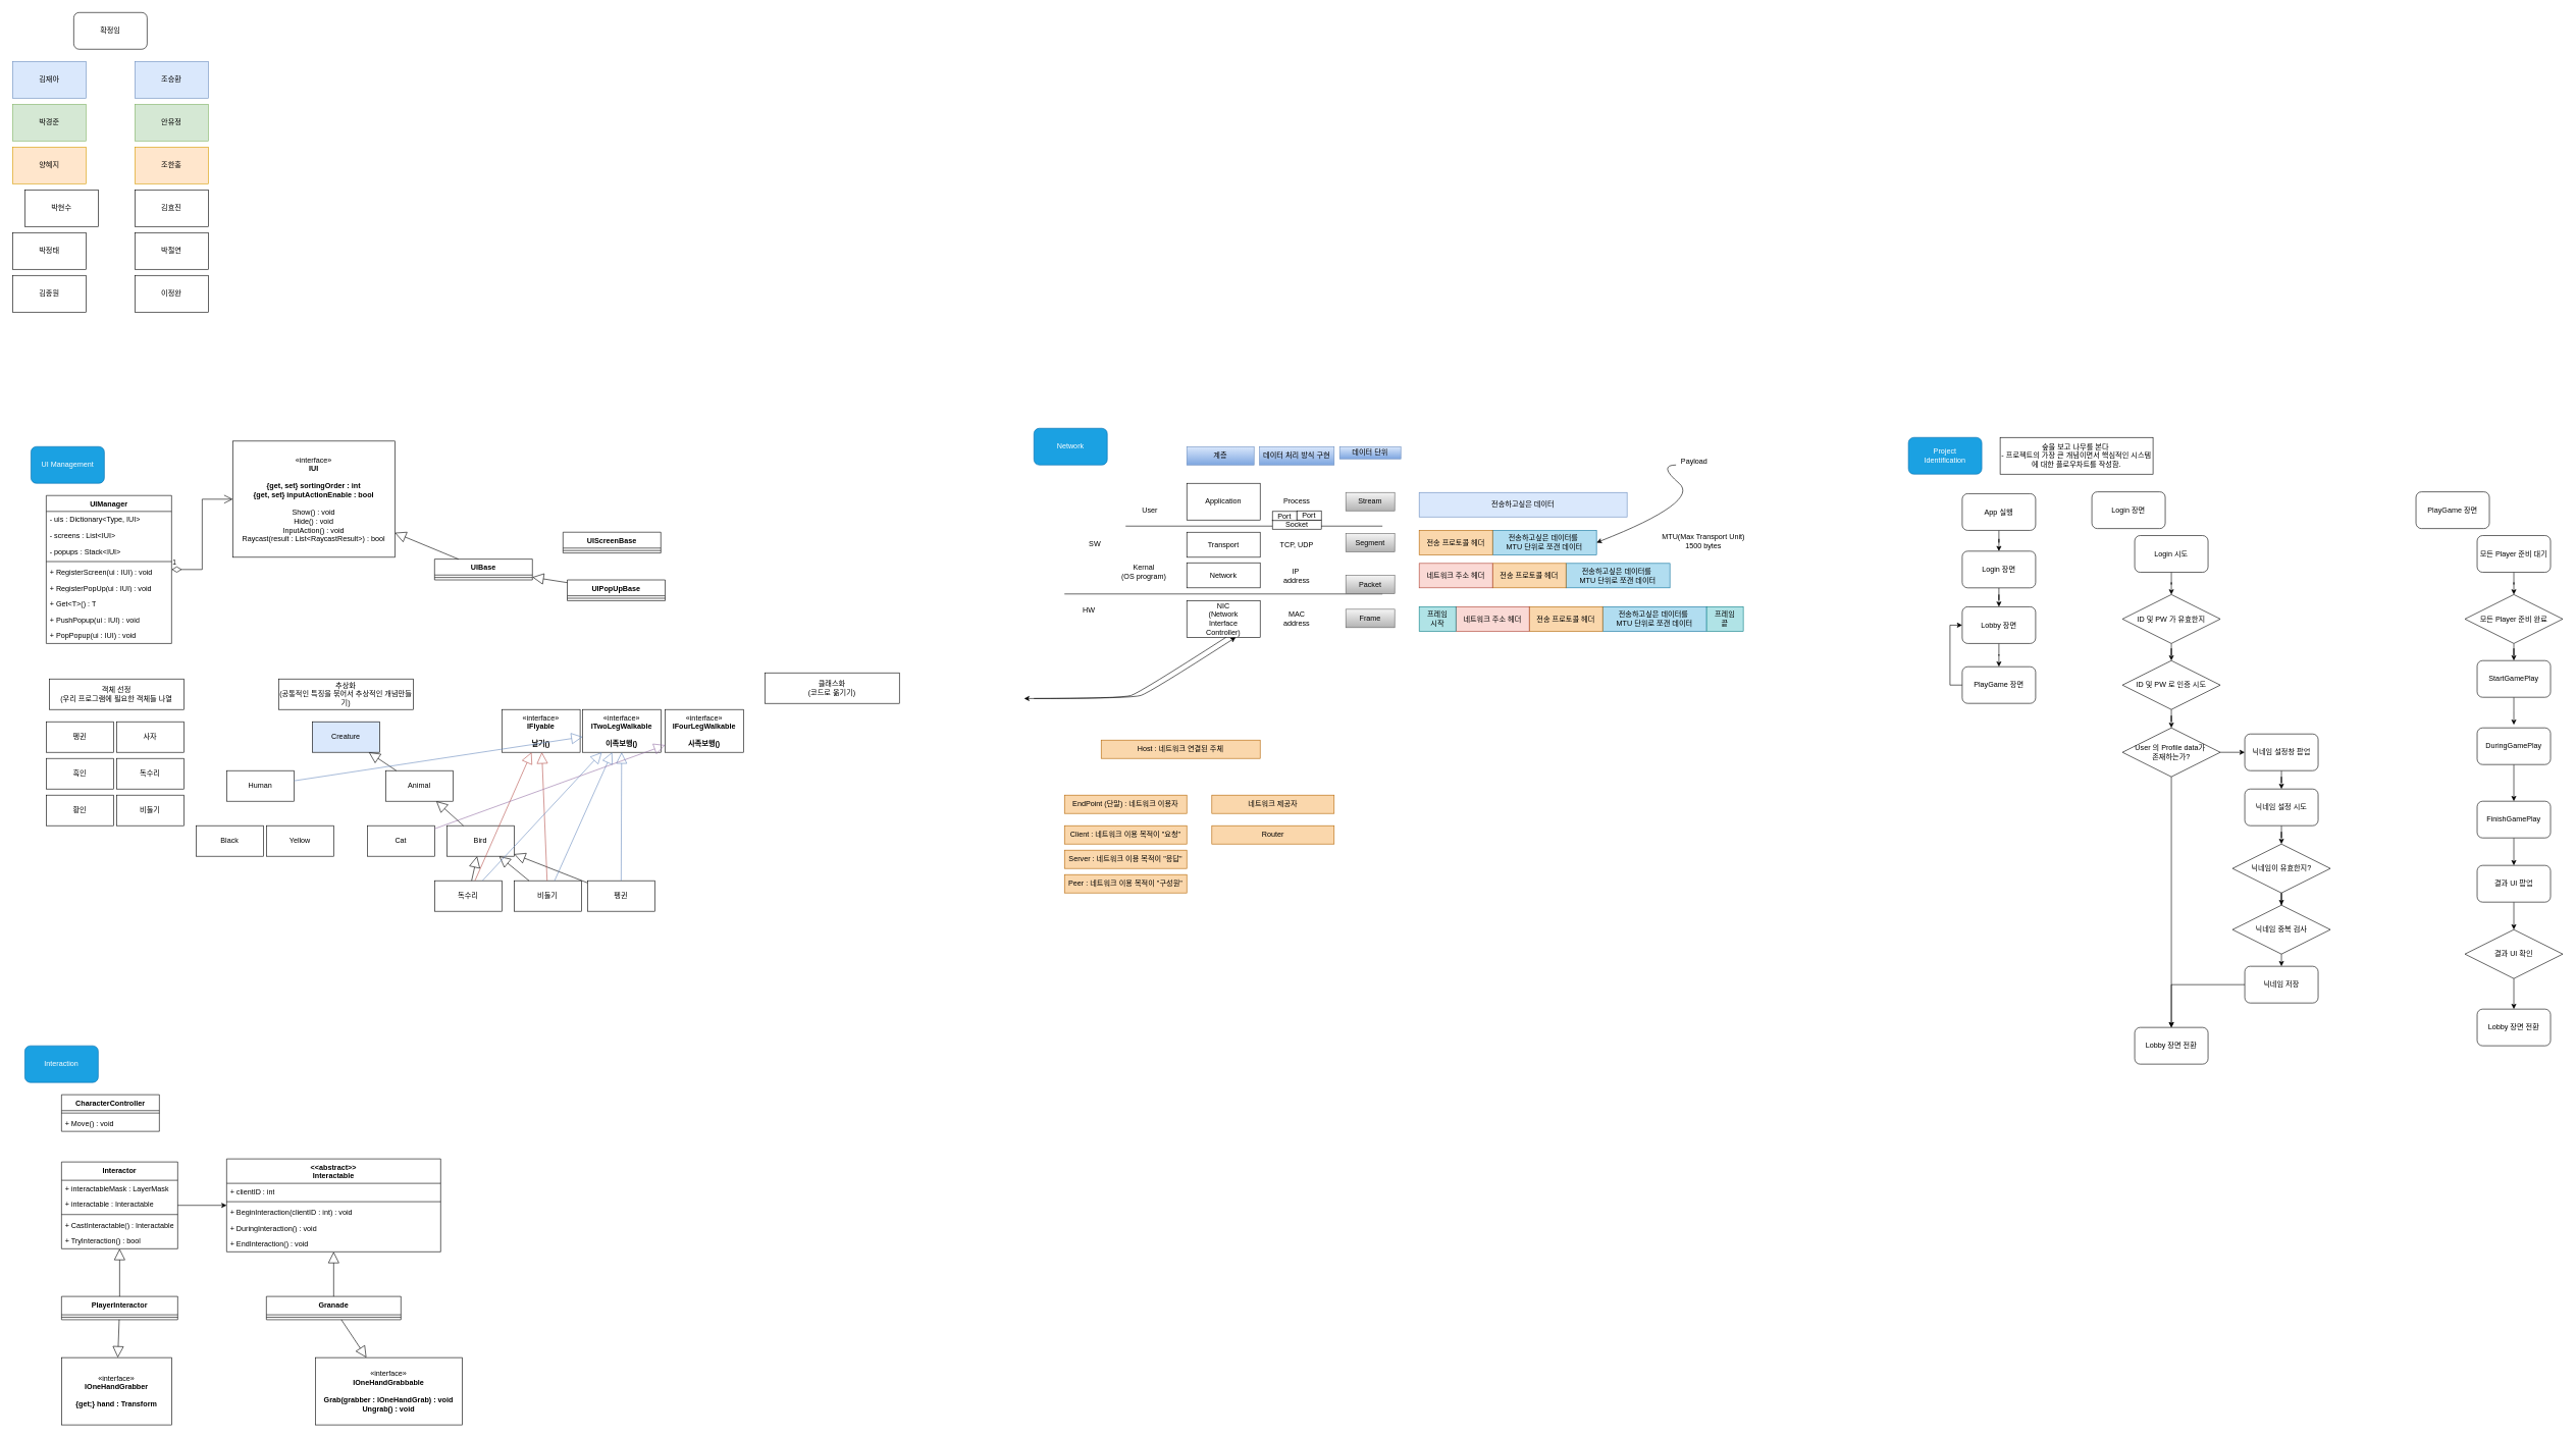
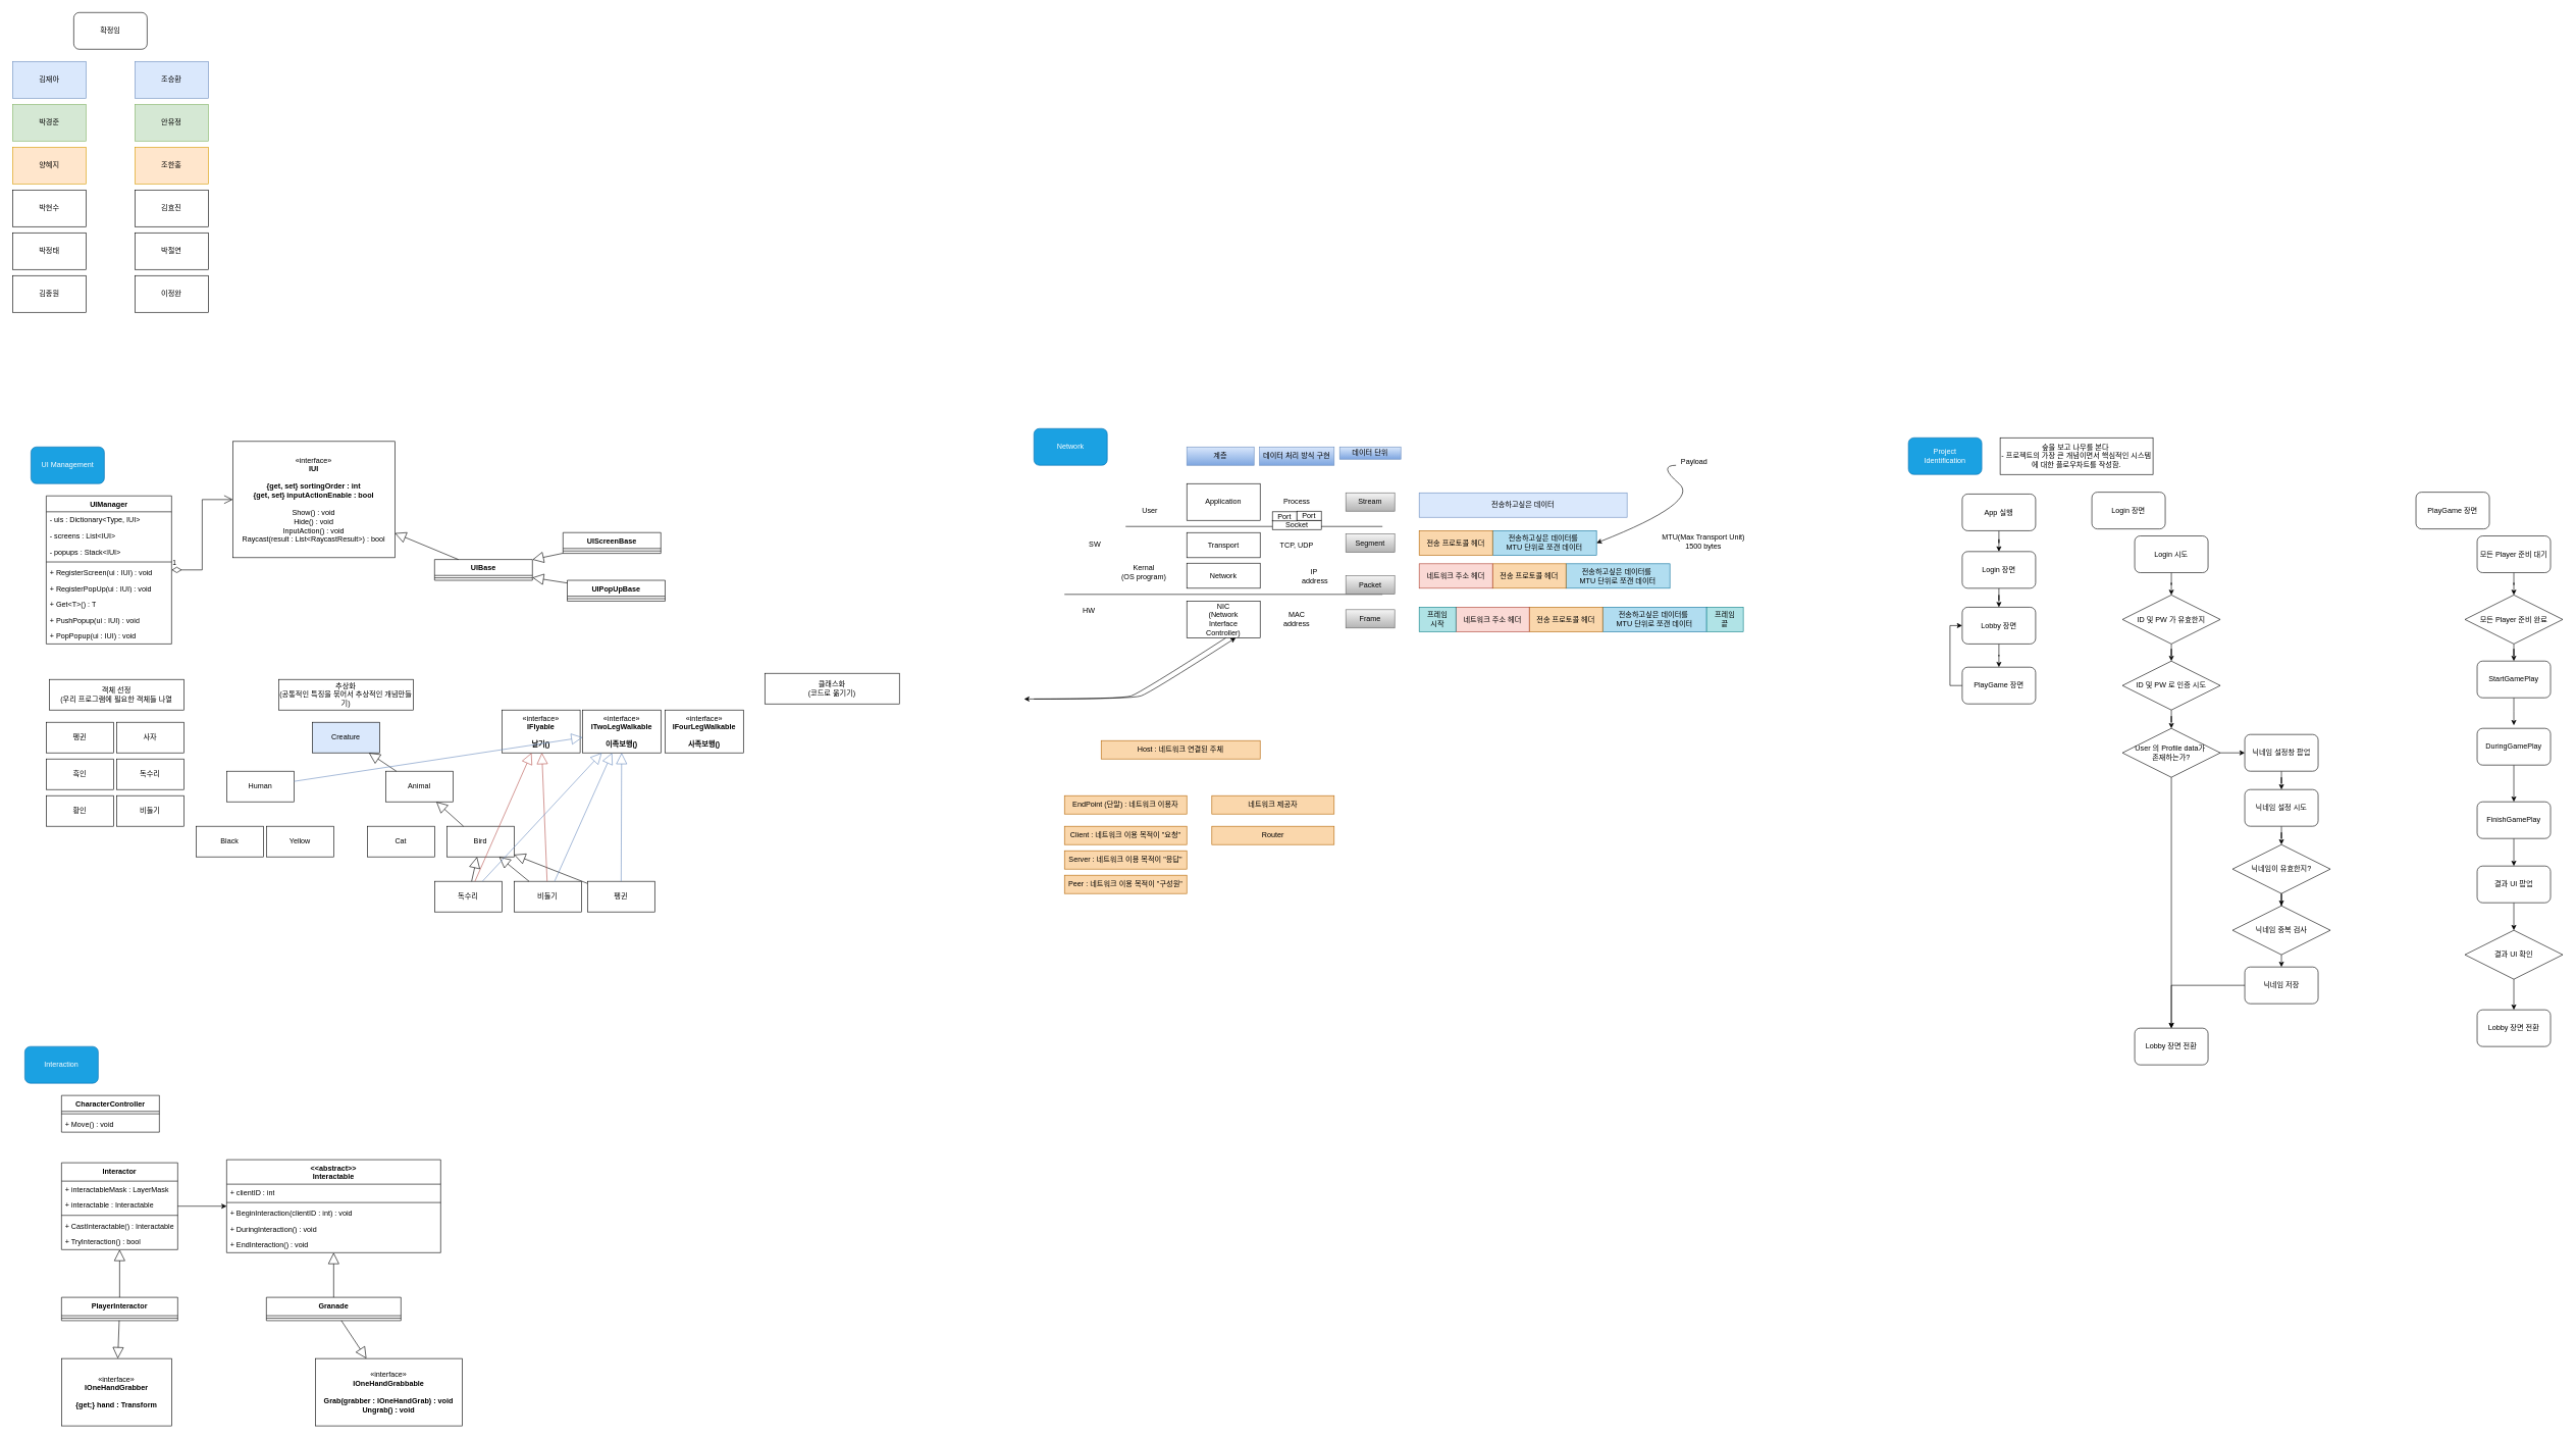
- <mxCell id="8" value="박현수" style="rounded=0;whiteSpace=wrap;html=1;" parent="1" vertex="1"><mxGeometry x="40" y="310" width="120" height="60" as="geometry" /></mxCell>
+ <mxCell id="8" value="박현수" style="rounded=0;whiteSpace=wrap;html=1;" parent="1" vertex="1"><mxGeometry y="310" width="120" height="60" as="geometry" x="20" /></mxCell>
+ <mxCell id="34" value="" style="endArrow=block;endSize=16;endFill=0;html=1;rounded=0;" parent="1" source="16" target="31" edge="1"><mxGeometry width="160" relative="1" as="geometry"><mxPoint x="720" y="941" as="sourcePoint" /><mxPoint x="655" y="941" as="targetPoint" /></mxGeometry></mxCell>
- <mxCell id="82" value="IP&amp;nbsp;&lt;div&gt;address&lt;/div&gt;" style="text;html=1;align=center;verticalAlign=middle;whiteSpace=wrap;rounded=0;" parent="1" vertex="1"><mxGeometry x="2080" y="925.5" width="80" height="30" as="geometry" /></mxCell>
+ <mxCell id="82" value="IP&amp;nbsp;&lt;div&gt;address&lt;/div&gt;" style="text;html=1;align=center;verticalAlign=middle;whiteSpace=wrap;rounded=0;" parent="1" vertex="1"><mxGeometry x="2110" y="925.5" width="80" height="30" as="geometry" /></mxCell>
- <mxCell id="68" value="" style="endArrow=block;endSize=16;endFill=0;html=1;rounded=0;fillColor=#e1d5e7;strokeColor=#9673a6;" parent="1" source="48" target="63" edge="1"><mxGeometry width="160" relative="1" as="geometry"><mxPoint x="490" y="1287" as="sourcePoint" /><mxPoint x="962" y="1215" as="targetPoint" /></mxGeometry></mxCell>
